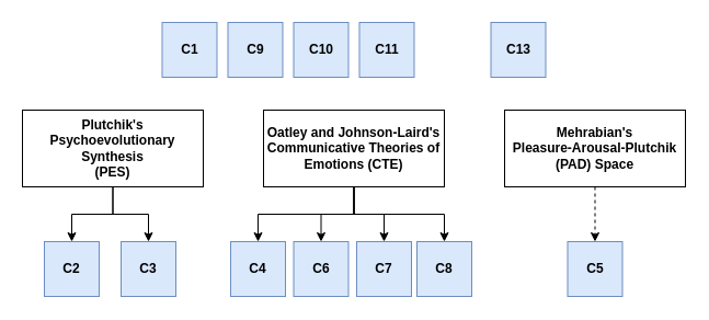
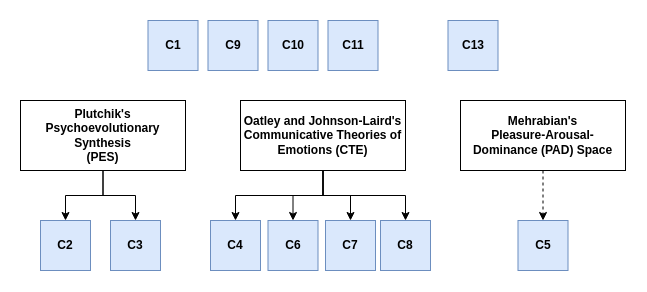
- <mxCell id="18" value="&lt;div&gt;Mehrabian's &lt;br&gt;&lt;/div&gt;&lt;div&gt;Pleasure-Arousal-Plutchik (PAD) Space&lt;br&gt;&lt;/div&gt;" style="rounded=0;whiteSpace=wrap;html=1;fontStyle=1" vertex="1" parent="1"><mxGeometry x="460" y="100" width="165" height="70" as="geometry" /></mxCell>
+ <mxCell id="18" value="&lt;div&gt;Mehrabian's &lt;br&gt;&lt;/div&gt;&lt;div&gt;Pleasure-Arousal-Dominance (PAD) Space&lt;br&gt;&lt;/div&gt;" style="rounded=0;whiteSpace=wrap;html=1;fontStyle=1" vertex="1" parent="1"><mxGeometry x="460" y="100" width="165" height="70" as="geometry" /></mxCell>
